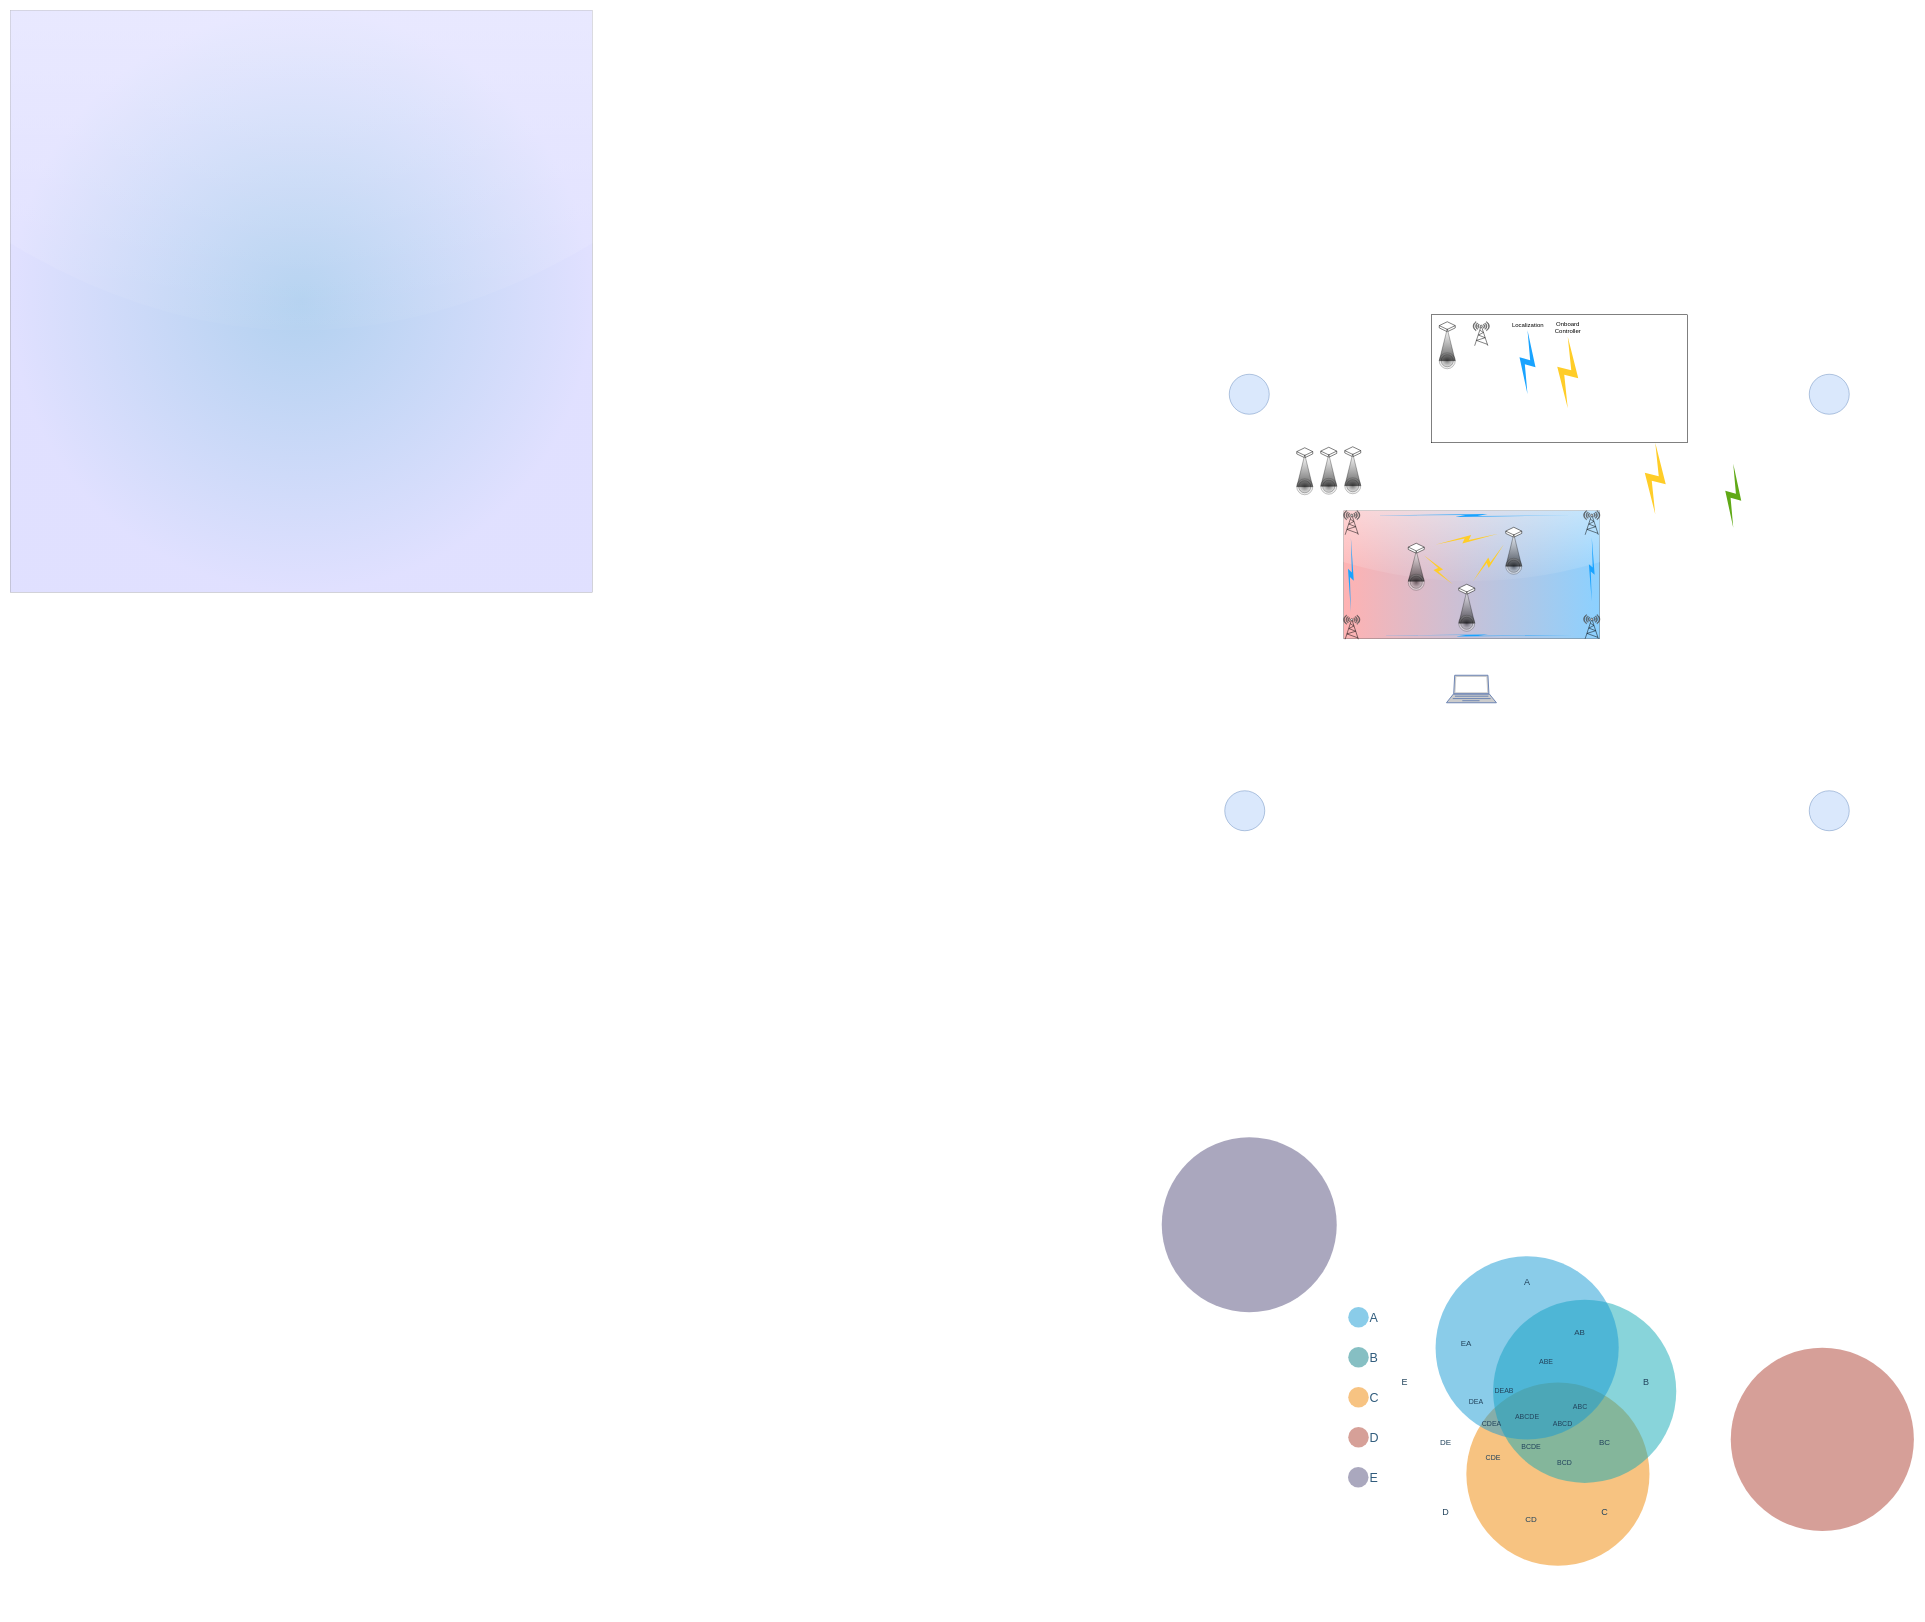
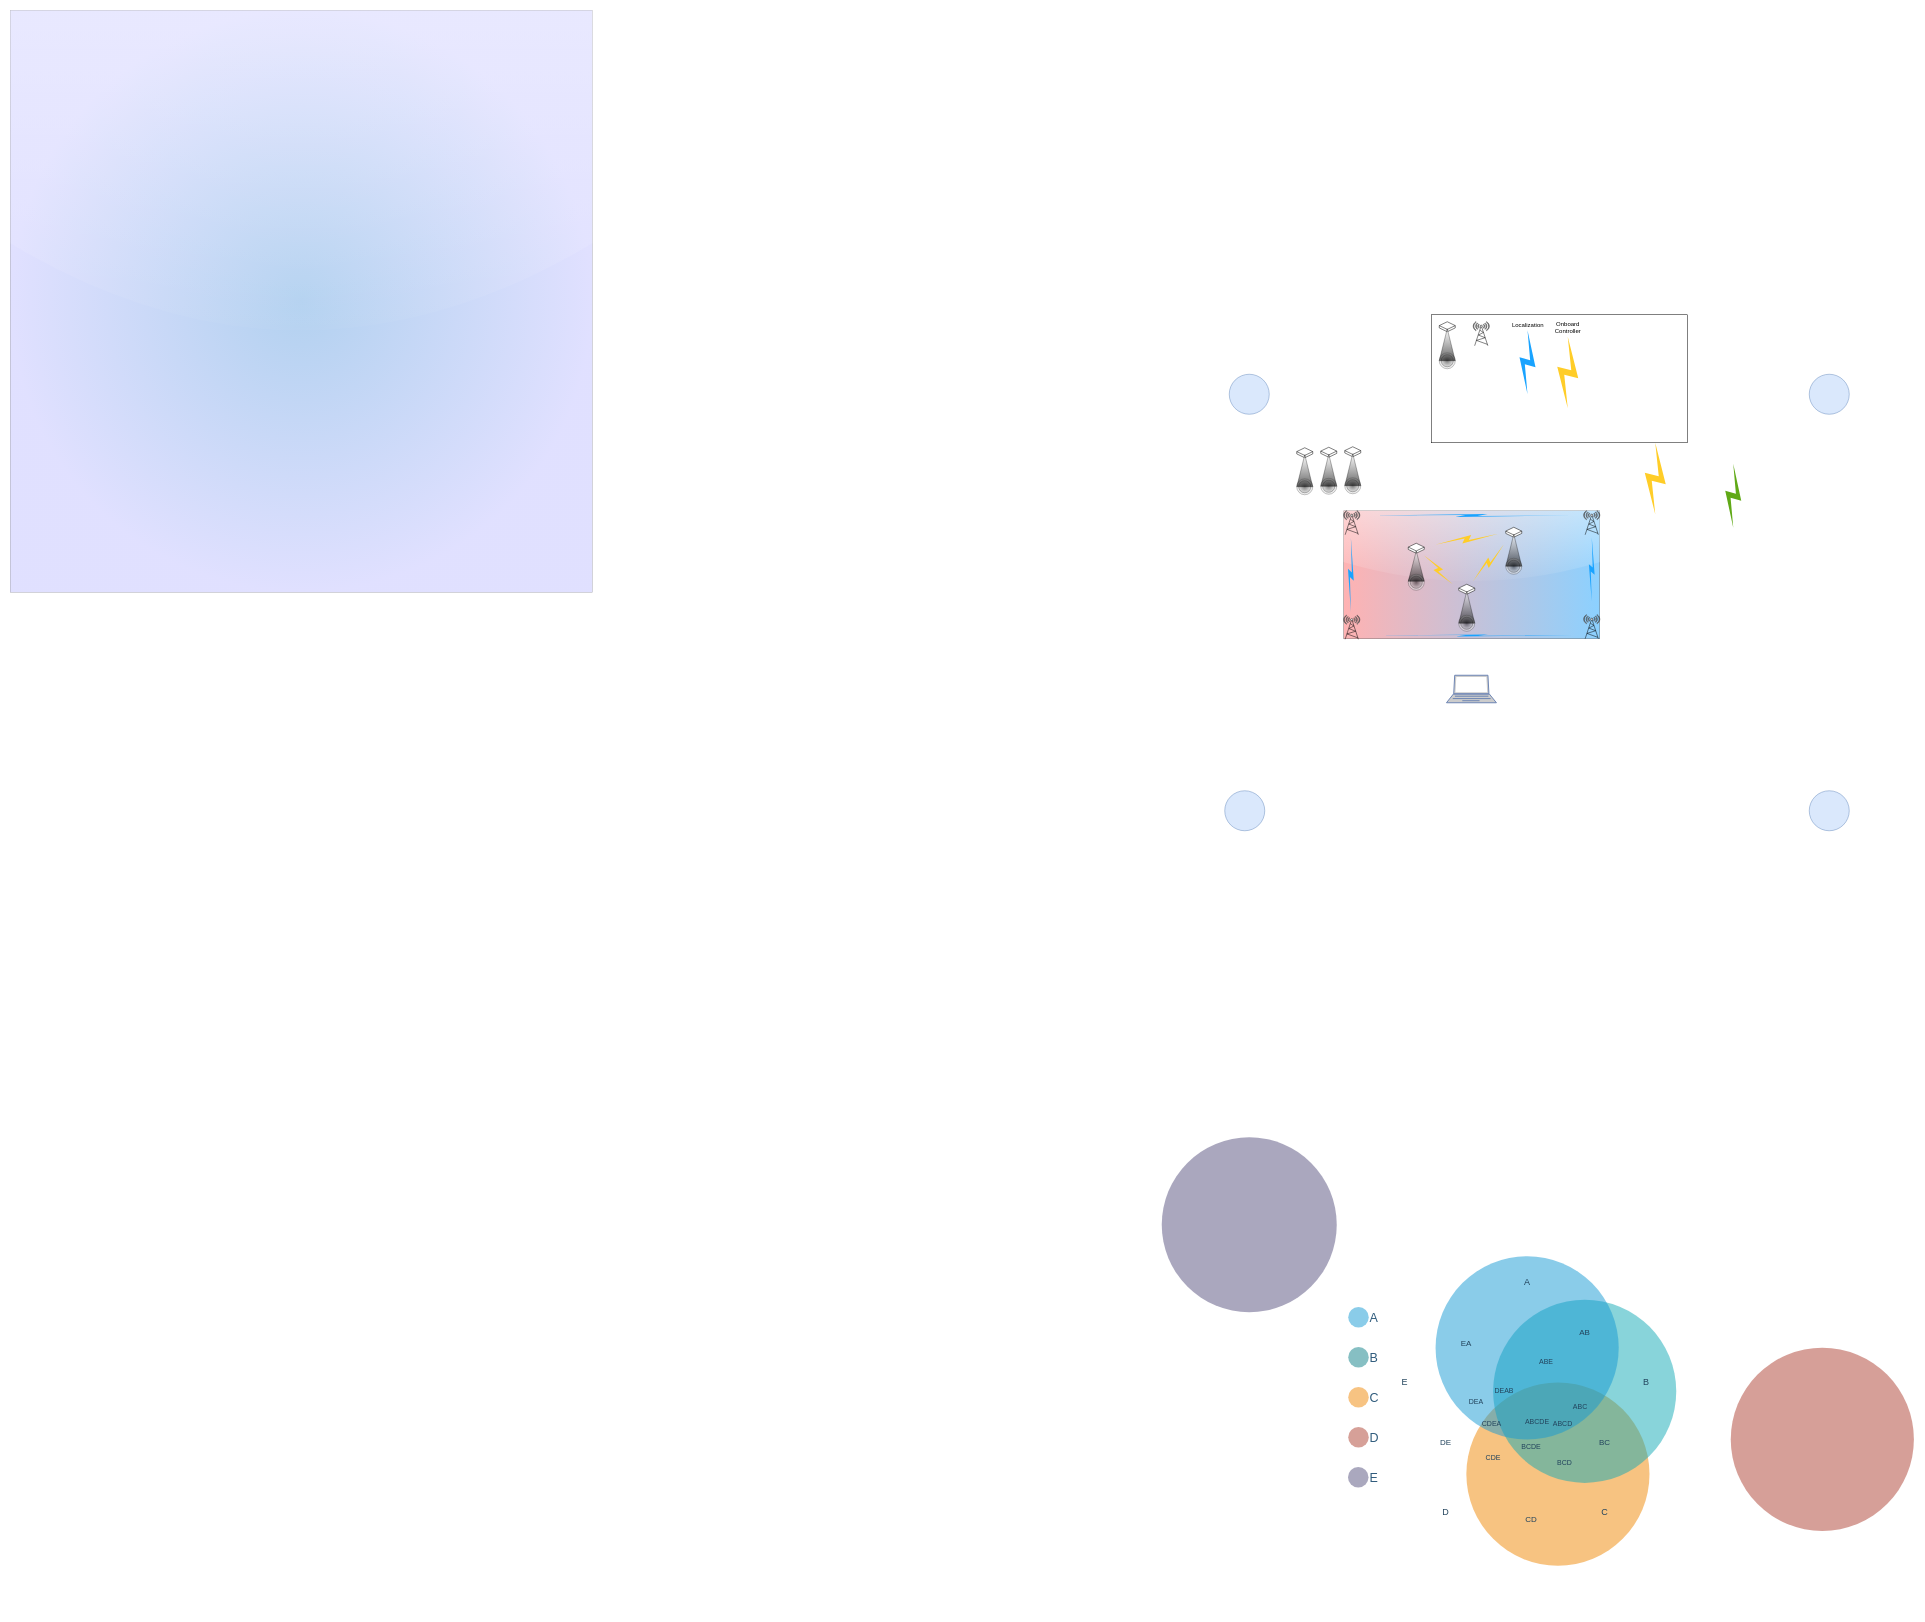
- <mxCell id="21" value="AB" style="text;html=1;strokeColor=none;fillColor=none;align=center;verticalAlign=middle;whiteSpace=wrap;rounded=0;shadow=1;labelBackgroundColor=none;fontSize=16;fontColor=#23445D;" parent="10" vertex="1"><mxGeometry x="378" y="142" width="40" height="20" as="geometry" /></mxCell>
+ <mxCell id="21" value="AB" style="text;html=1;strokeColor=none;fillColor=none;align=center;verticalAlign=middle;whiteSpace=wrap;rounded=0;shadow=1;labelBackgroundColor=none;fontSize=16;fontColor=#23445D;" parent="10" vertex="1"><mxGeometry x="388" y="142" width="40" height="20" as="geometry" /></mxCell>
- <mxCell id="33" value="ABCDE" style="text;html=1;strokeColor=none;fillColor=none;align=center;verticalAlign=middle;whiteSpace=wrap;rounded=0;shadow=1;labelBackgroundColor=none;fontSize=14;fontColor=#23445D;" parent="10" vertex="1"><mxGeometry x="273" y="311" width="40" height="20" as="geometry" /></mxCell>
+ <mxCell id="33" value="ABCDE" style="text;html=1;strokeColor=none;fillColor=none;align=center;verticalAlign=middle;whiteSpace=wrap;rounded=0;shadow=1;labelBackgroundColor=none;fontSize=14;fontColor=#23445D;" parent="10" vertex="1"><mxGeometry x="293" y="321" width="40" height="20" as="geometry" /></mxCell>
